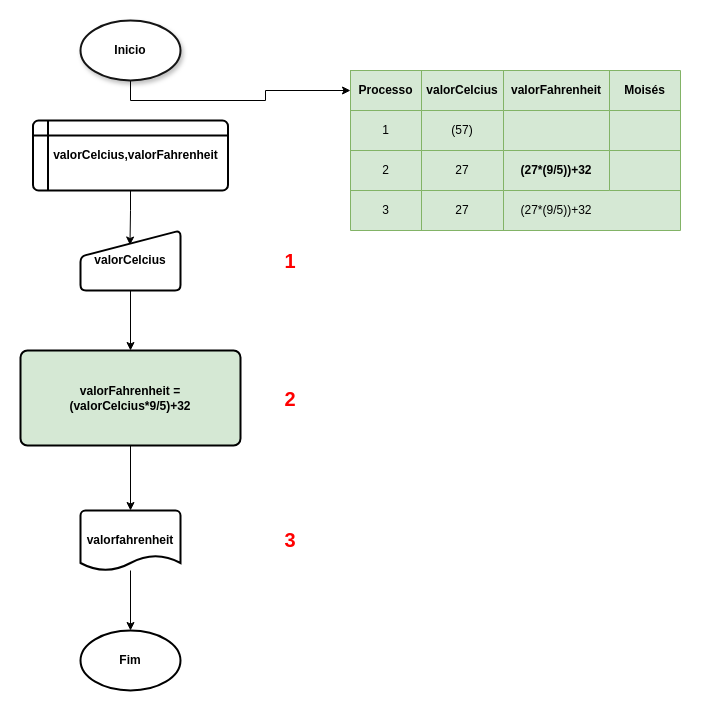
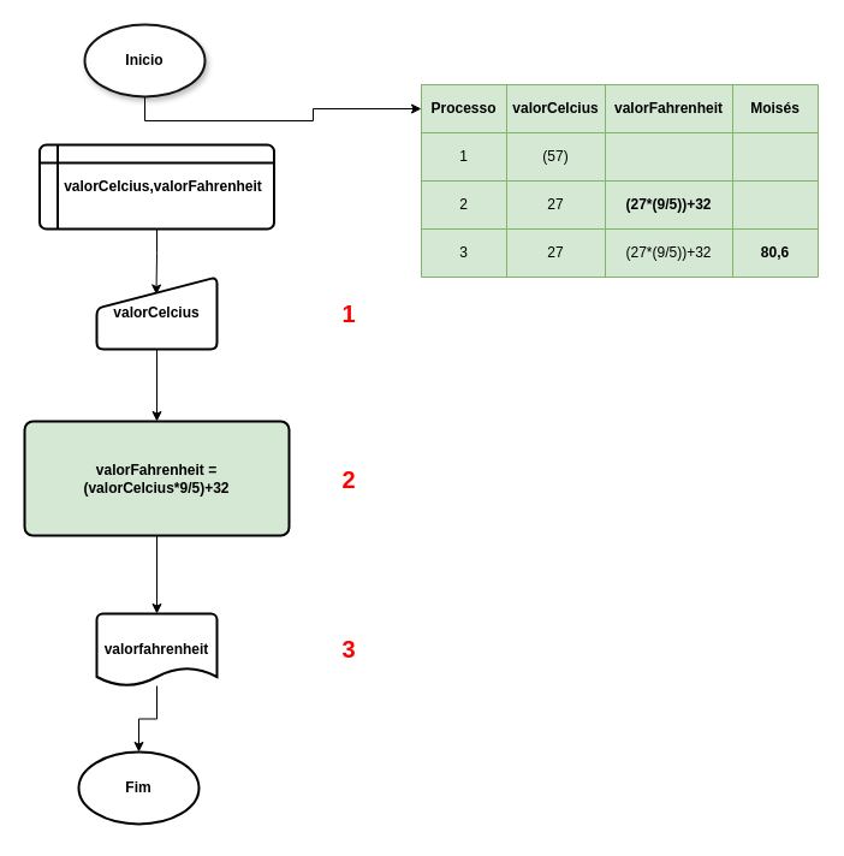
- <mxCell id="3" value="Inicio" style="strokeWidth=2;html=1;shape=mxgraph.flowchart.start_1;whiteSpace=wrap;fillColor=#FFFFFF;strokeColor=#141414;shadow=1;fontStyle=1" vertex="1" parent="1"><mxGeometry x="80" y="20" width="100" height="60" as="geometry" /></mxCell>
+ <mxCell id="3" value="Inicio" style="strokeWidth=2;html=1;shape=mxgraph.flowchart.start_1;whiteSpace=wrap;fillColor=#FFFFFF;strokeColor=#141414;shadow=1;fontStyle=1" vertex="1" parent="1"><mxGeometry x="70" y="20" width="100" height="60" as="geometry" /></mxCell>
+ <mxCell id="31" value="&lt;b&gt;80,6&lt;/b&gt;" style="shape=partialRectangle;html=1;whiteSpace=wrap;connectable=0;overflow=hidden;fillColor=none;top=0;left=0;bottom=0;right=0;" vertex="1" parent="27"><mxGeometry x="259" width="71" height="40" as="geometry" /></mxCell>
- <mxCell id="33" value="Fim" style="strokeWidth=2;html=1;shape=mxgraph.flowchart.start_1;whiteSpace=wrap;fontStyle=1" vertex="1" parent="1"><mxGeometry x="80" y="630" width="100" height="60" as="geometry" /></mxCell>
+ <mxCell id="33" value="Fim" style="strokeWidth=2;html=1;shape=mxgraph.flowchart.start_1;whiteSpace=wrap;fontStyle=1" vertex="1" parent="1"><mxGeometry x="65" y="625" width="100" height="60" as="geometry" /></mxCell>
